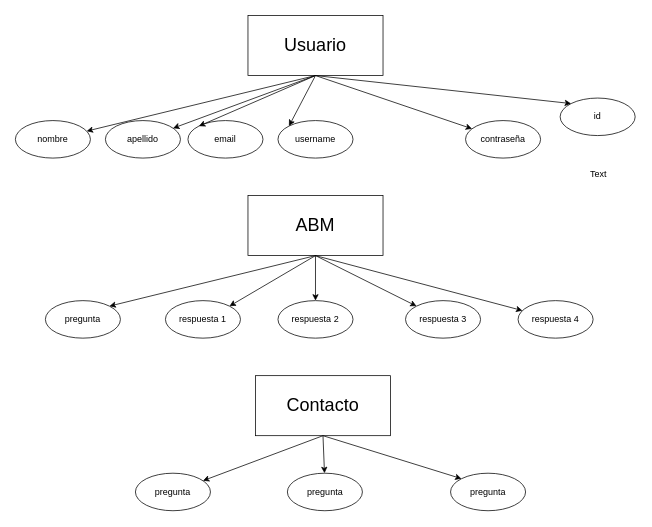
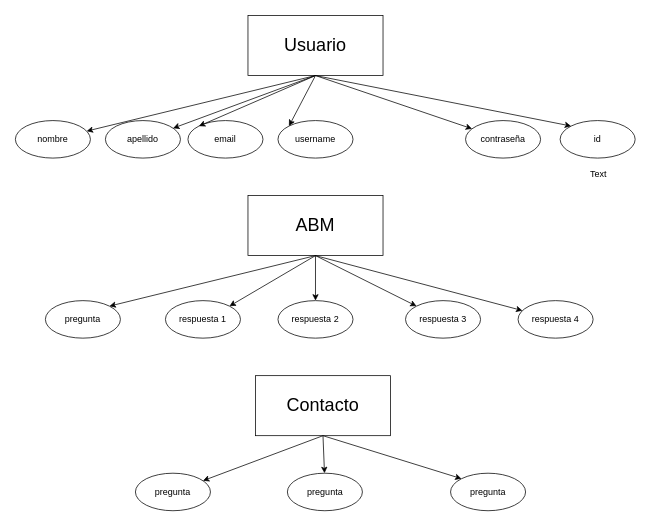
- <mxCell id="19" value="id" style="ellipse;whiteSpace=wrap;html=1;" vertex="1" parent="1"><mxGeometry x="746.06" y="130" width="100" height="50" as="geometry" /></mxCell>
+ <mxCell id="19" value="id" style="ellipse;whiteSpace=wrap;html=1;" vertex="1" parent="1"><mxGeometry x="746.06" y="160" width="100" height="50" as="geometry" /></mxCell>
